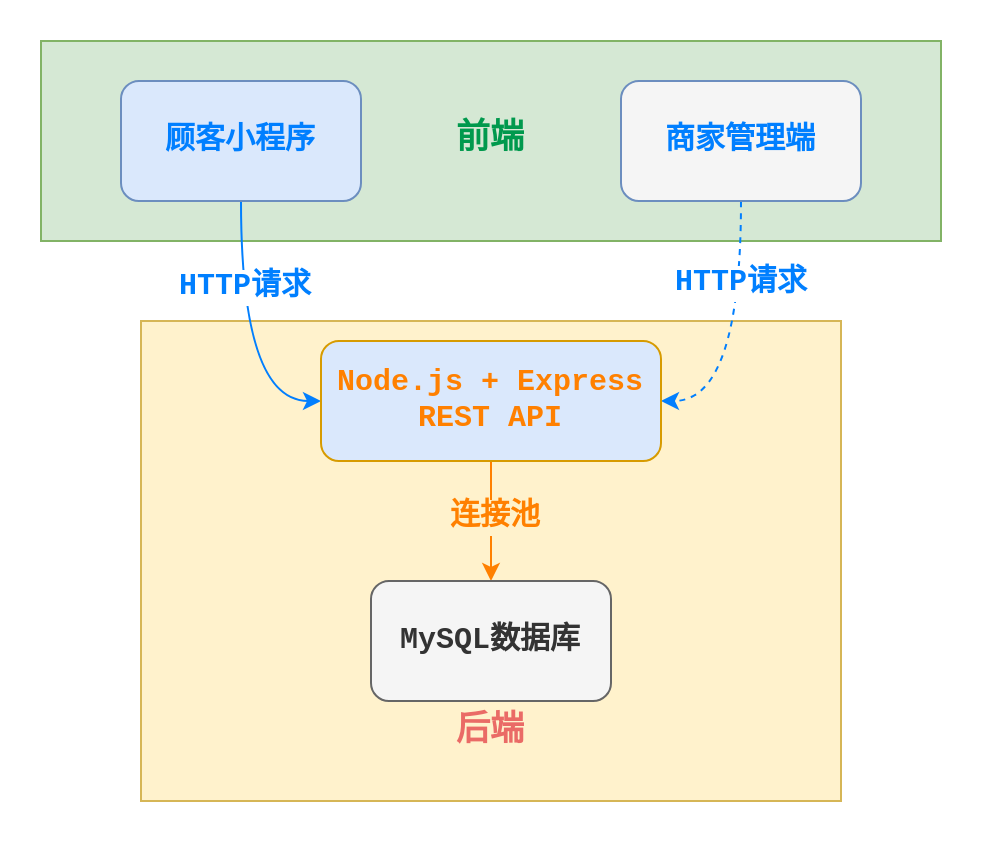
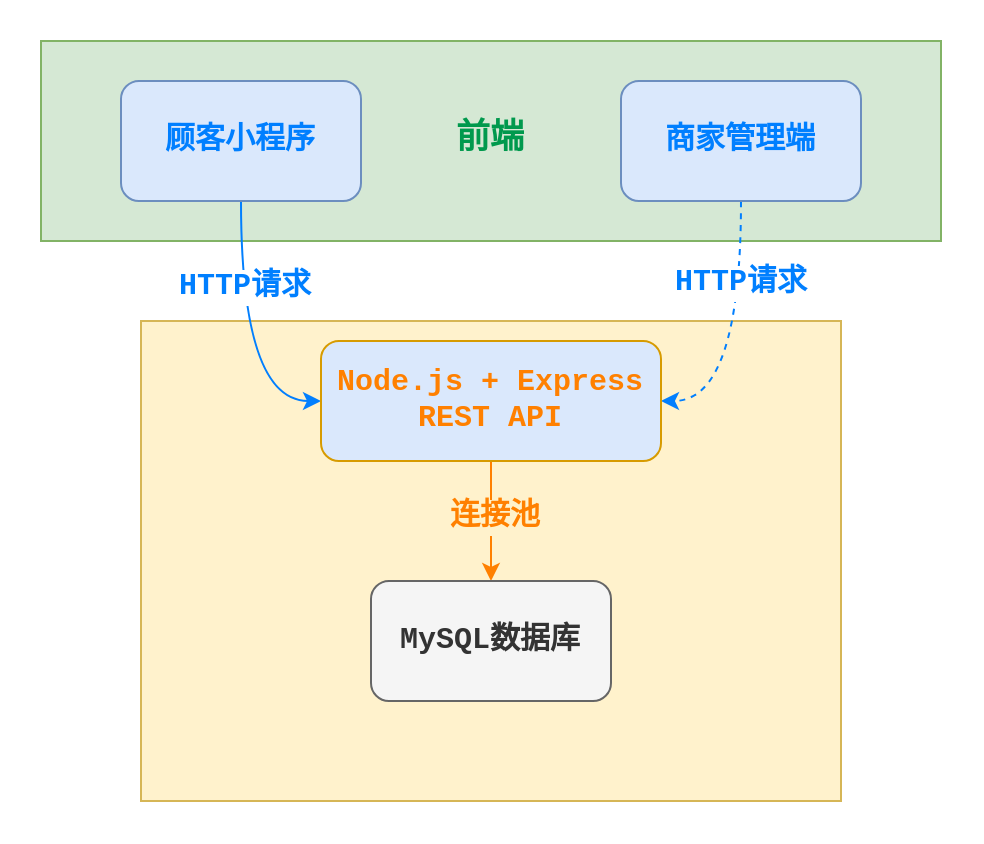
- <mxCell id="9" value="商家管理端" style="rounded=1;whiteSpace=wrap;html=1;fontFamily=Courier New;fillColor=#f5f5f5;strokeColor=#6c8ebf;fontStyle=1;fontSize=15;fontColor=#007FFF;" vertex="1" parent="1"><mxGeometry x="310" y="40" width="120" height="60" as="geometry" /></mxCell>
+ <mxCell id="9" value="商家管理端" style="rounded=1;whiteSpace=wrap;html=1;fontFamily=Courier New;fillColor=#dae8fc;strokeColor=#6c8ebf;fontStyle=1;fontSize=15;fontColor=#007FFF;" vertex="1" parent="1"><mxGeometry x="310" y="40" width="120" height="60" as="geometry" /></mxCell>
- <mxCell id="14" value="&lt;b&gt;&lt;font color=&quot;#ea6b66&quot; style=&quot;font-size: 17px;&quot;&gt;后端&lt;/font&gt;&lt;/b&gt;" style="text;html=1;strokeColor=none;fillColor=none;align=center;verticalAlign=middle;whiteSpace=wrap;rounded=0;" vertex="1" parent="1"><mxGeometry x="215" y="350" width="60" height="30" as="geometry" /></mxCell>
